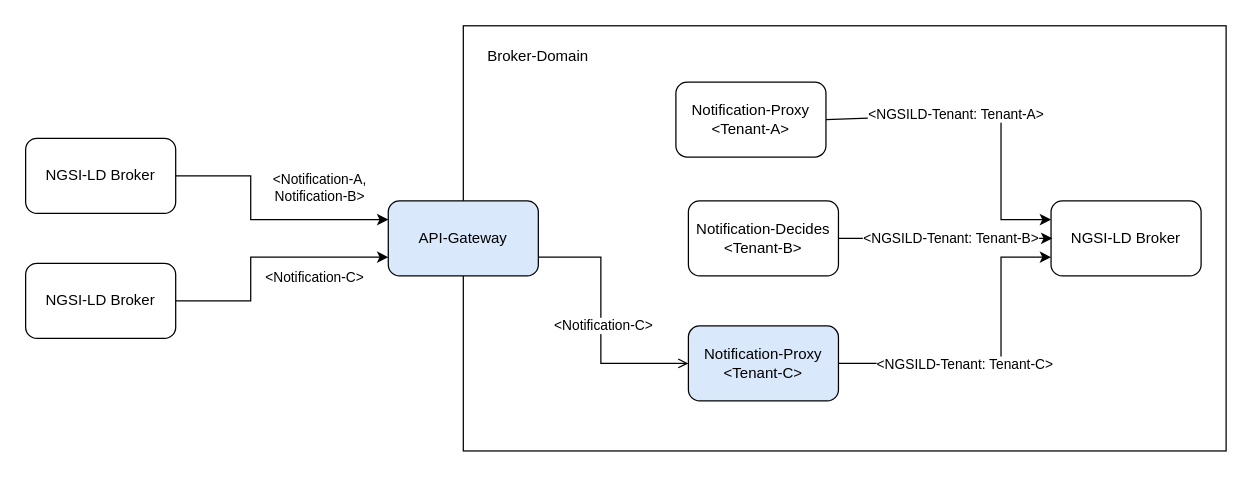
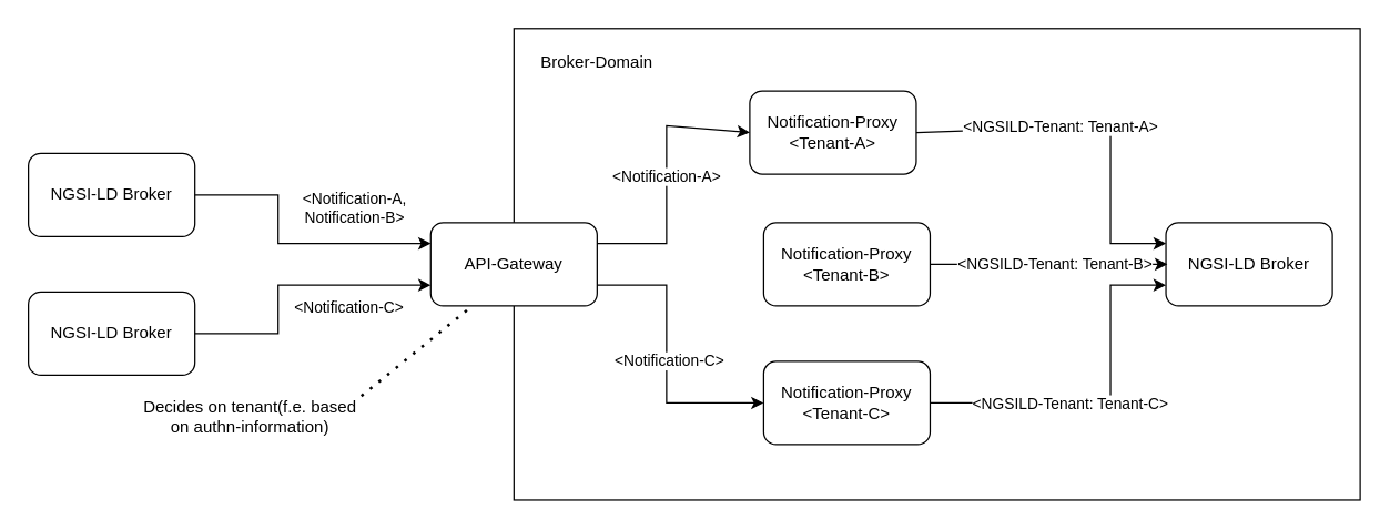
+ <mxCell id="11" value="&amp;lt;Notification-A&amp;gt;" style="endArrow=classic;html=1;rounded=0;exitX=1;exitY=0.25;exitDx=0;exitDy=0;entryX=0;entryY=0.5;entryDx=0;entryDy=0;" edge="1" parent="1" source="5" target="6"><mxGeometry width="50" height="50" relative="1" as="geometry"><mxPoint x="180" y="330" as="sourcePoint" /><mxPoint x="230" y="280" as="targetPoint" /><Array as="points"><mxPoint x="480" y="175" /><mxPoint x="480" y="90" /></Array></mxGeometry></mxCell>
- <mxCell id="5" value="API-Gateway" style="rounded=1;whiteSpace=wrap;html=1;fillColor=#dae8fc;" vertex="1" parent="1"><mxGeometry x="310" y="160" width="120" height="60" as="geometry" /></mxCell>
+ <mxCell id="5" value="API-Gateway" style="rounded=1;whiteSpace=wrap;html=1;" vertex="1" parent="1"><mxGeometry x="310" y="160" width="120" height="60" as="geometry" /></mxCell>
- <mxCell id="7" value="&lt;div&gt;Notification-Decides&lt;/div&gt;&lt;div&gt;&amp;lt;Tenant-B&amp;gt;&lt;br&gt;&lt;/div&gt;" style="rounded=1;whiteSpace=wrap;html=1;" vertex="1" parent="1"><mxGeometry x="550" y="160" width="120" height="60" as="geometry" /></mxCell>
+ <mxCell id="7" value="&lt;div&gt;Notification-Proxy&lt;/div&gt;&lt;div&gt;&amp;lt;Tenant-B&amp;gt;&lt;br&gt;&lt;/div&gt;" style="rounded=1;whiteSpace=wrap;html=1;" vertex="1" parent="1"><mxGeometry x="550" y="160" width="120" height="60" as="geometry" /></mxCell>
+ <mxCell id="15" value="" style="endArrow=none;dashed=1;html=1;dashPattern=1 3;strokeWidth=2;rounded=0;exitX=1;exitY=0;exitDx=0;exitDy=0;entryX=0.25;entryY=1;entryDx=0;entryDy=0;" edge="1" parent="1" source="14" target="5"><mxGeometry width="50" height="50" relative="1" as="geometry"><mxPoint x="260" y="270" as="sourcePoint" /><mxPoint x="310" y="220" as="targetPoint" /></mxGeometry></mxCell>
- <mxCell id="12" value="" style="endArrow=open;html=1;rounded=0;exitX=1;exitY=0.75;exitDx=0;exitDy=0;entryX=0;entryY=0.5;entryDx=0;entryDy=0;" edge="1" parent="1" source="5" target="8"><mxGeometry width="50" height="50" relative="1" as="geometry"><mxPoint x="110" y="390" as="sourcePoint" /><mxPoint x="160" y="340" as="targetPoint" /><Array as="points"><mxPoint x="480" y="205" /><mxPoint x="480" y="290" /></Array></mxGeometry></mxCell>
+ <mxCell id="12" value="" style="endArrow=classic;html=1;rounded=0;exitX=1;exitY=0.75;exitDx=0;exitDy=0;entryX=0;entryY=0.5;entryDx=0;entryDy=0;" edge="1" parent="1" source="5" target="8"><mxGeometry width="50" height="50" relative="1" as="geometry"><mxPoint x="110" y="390" as="sourcePoint" /><mxPoint x="160" y="340" as="targetPoint" /><Array as="points"><mxPoint x="480" y="205" /><mxPoint x="480" y="290" /></Array></mxGeometry></mxCell>
- <mxCell id="8" value="&lt;div&gt;Notification-Proxy&lt;/div&gt;&lt;div&gt;&amp;lt;Tenant-C&amp;gt;&lt;br&gt;&lt;/div&gt;" style="rounded=1;whiteSpace=wrap;html=1;fillColor=#dae8fc;" vertex="1" parent="1"><mxGeometry x="550" y="260" width="120" height="60" as="geometry" /></mxCell>
+ <mxCell id="8" value="&lt;div&gt;Notification-Proxy&lt;/div&gt;&lt;div&gt;&amp;lt;Tenant-C&amp;gt;&lt;br&gt;&lt;/div&gt;" style="rounded=1;whiteSpace=wrap;html=1;" vertex="1" parent="1"><mxGeometry x="550" y="260" width="120" height="60" as="geometry" /></mxCell>
+ <mxCell id="14" value="Decides on tenant(f.e. based on authn-information)" style="text;html=1;strokeColor=none;fillColor=none;align=center;verticalAlign=middle;whiteSpace=wrap;rounded=0;" vertex="1" parent="1"><mxGeometry x="100" y="285" width="160" height="30" as="geometry" /></mxCell>
